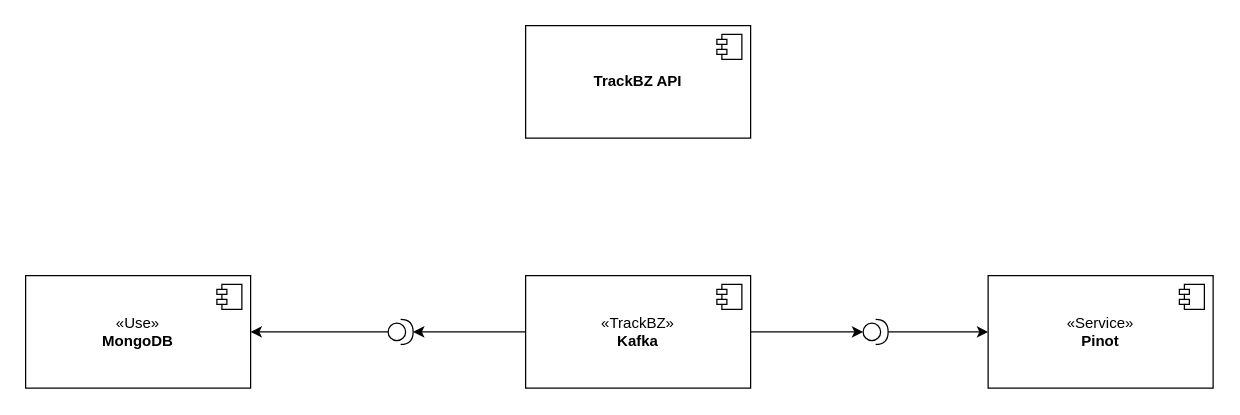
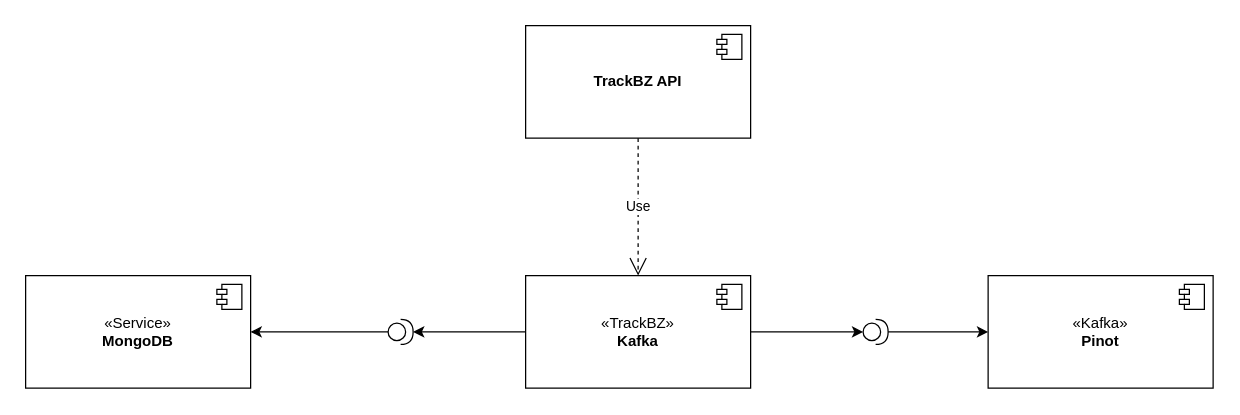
+ <mxCell id="16" value="Use" style="endArrow=open;endSize=12;dashed=1;html=1;rounded=0;entryX=0.5;entryY=0;entryDx=0;entryDy=0;" edge="1" parent="1" source="8" target="4"><mxGeometry width="160" relative="1" as="geometry"><mxPoint x="520" y="120" as="sourcePoint" /><mxPoint x="901" y="225" as="targetPoint" /></mxGeometry></mxCell>
- <mxCell id="2" value="«Use»&lt;br&gt;&lt;b&gt;MongoDB&lt;/b&gt;" style="html=1;dropTarget=0;whiteSpace=wrap;" vertex="1" parent="1"><mxGeometry x="20" y="220" width="180" height="90" as="geometry" /></mxCell>
+ <mxCell id="2" value="«Service»&lt;br&gt;&lt;b&gt;MongoDB&lt;/b&gt;" style="html=1;dropTarget=0;whiteSpace=wrap;" vertex="1" parent="1"><mxGeometry x="20" y="220" width="180" height="90" as="geometry" /></mxCell>
- <mxCell id="6" value="«Service»&lt;br&gt;&lt;b&gt;Pinot&lt;/b&gt;" style="html=1;dropTarget=0;whiteSpace=wrap;" vertex="1" parent="1"><mxGeometry x="790" y="220" width="180" height="90" as="geometry" /></mxCell>
+ <mxCell id="6" value="«Kafka»&lt;br&gt;&lt;b&gt;Pinot&lt;/b&gt;" style="html=1;dropTarget=0;whiteSpace=wrap;" vertex="1" parent="1"><mxGeometry x="790" y="220" width="180" height="90" as="geometry" /></mxCell>
